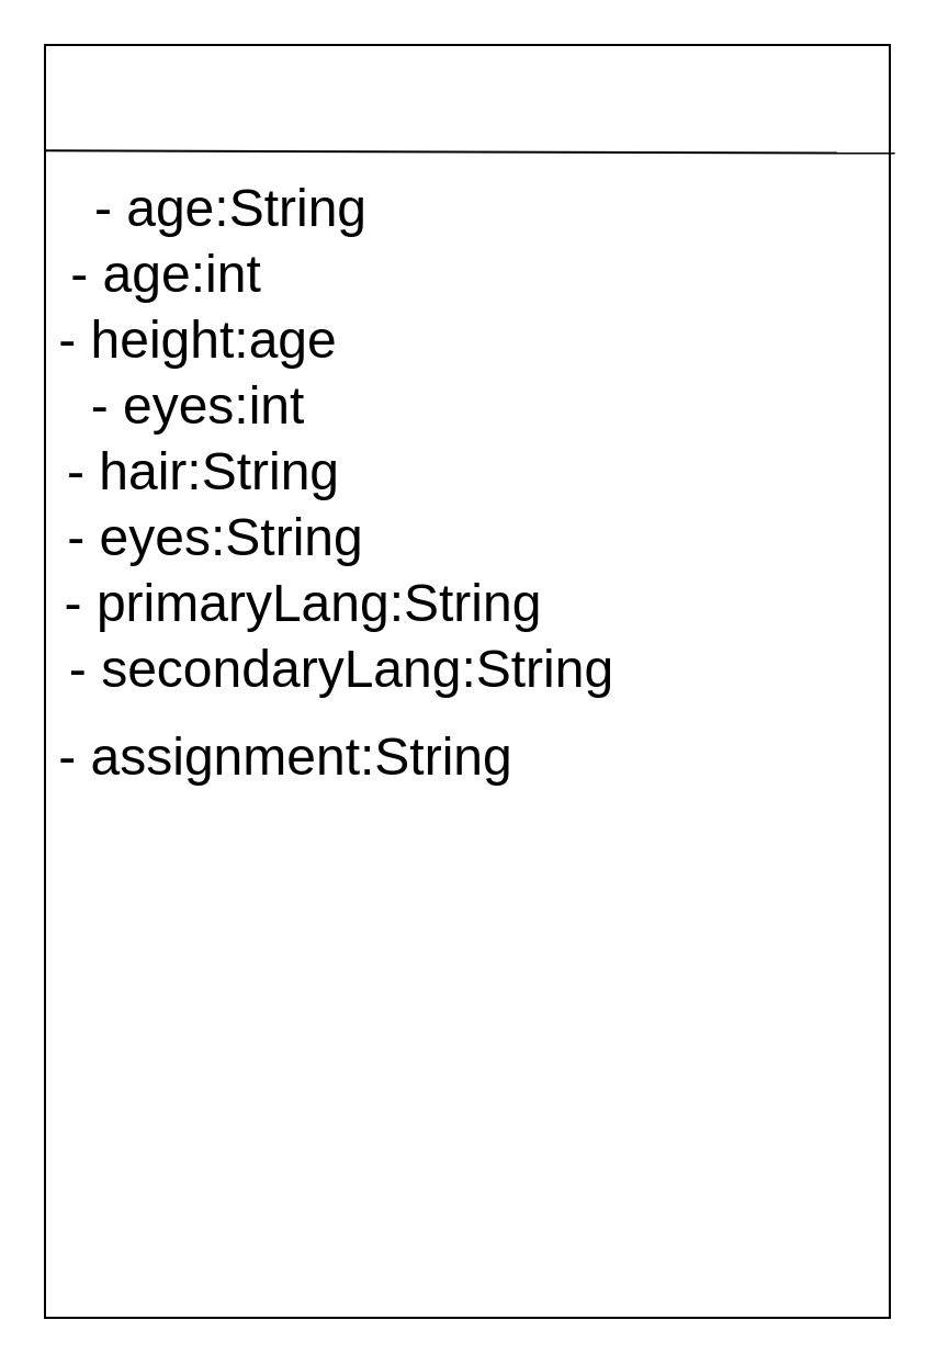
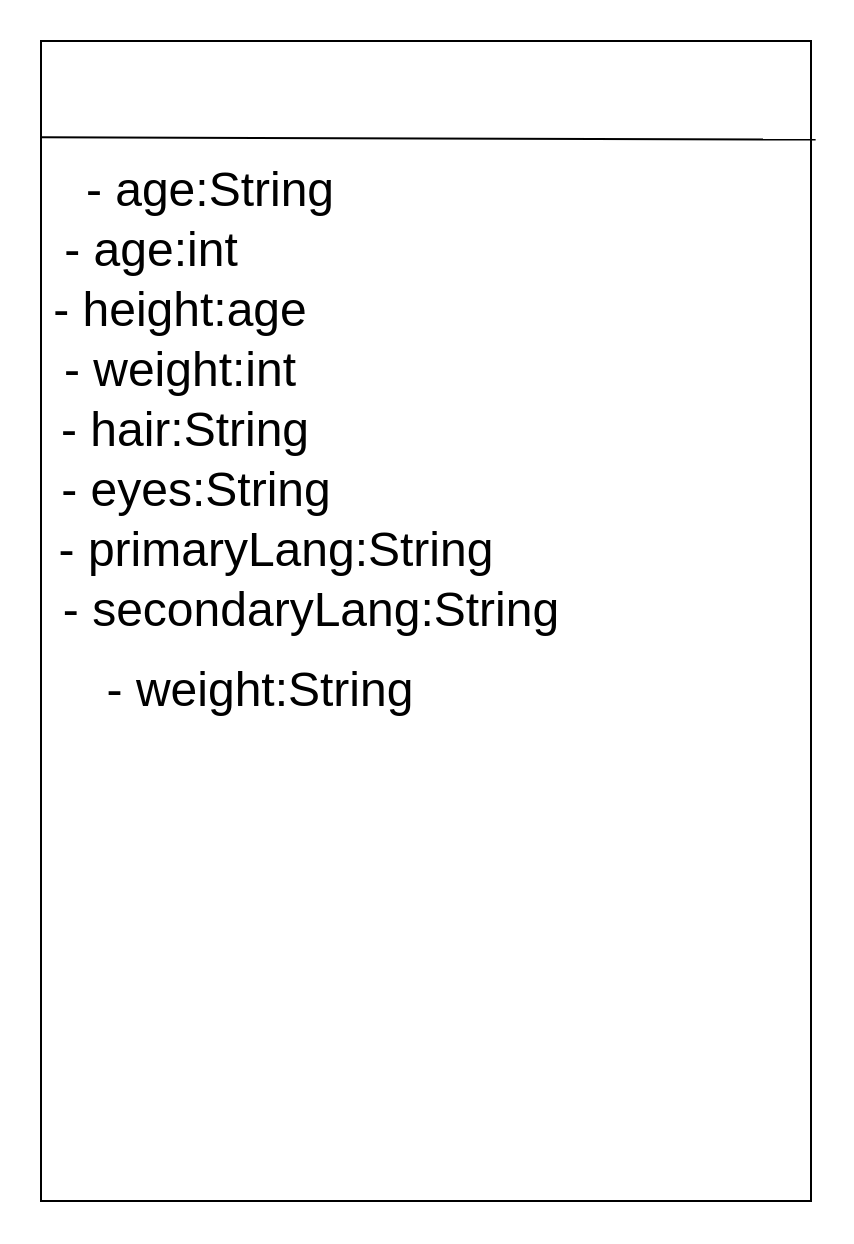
- <mxCell id="7" value="- eyes:int" style="text;html=1;strokeColor=none;fillColor=none;align=center;verticalAlign=middle;whiteSpace=wrap;rounded=0;fontSize=24;" vertex="1" parent="1"><mxGeometry x="25" y="160" width="130" height="50" as="geometry" /></mxCell>
+ <mxCell id="7" value="- weight:int" style="text;html=1;strokeColor=none;fillColor=none;align=center;verticalAlign=middle;whiteSpace=wrap;rounded=0;fontSize=24;" vertex="1" parent="1"><mxGeometry x="25" y="160" width="130" height="50" as="geometry" /></mxCell>
- <mxCell id="12" value="- assignment:String" style="text;html=1;strokeColor=none;fillColor=none;align=center;verticalAlign=middle;whiteSpace=wrap;rounded=0;fontSize=24;" vertex="1" parent="1"><mxGeometry x="25" y="320" width="210" height="50" as="geometry" /></mxCell>
+ <mxCell id="12" value="- weight:String" style="text;html=1;strokeColor=none;fillColor=none;align=center;verticalAlign=middle;whiteSpace=wrap;rounded=0;fontSize=24;" vertex="1" parent="1"><mxGeometry x="25" y="320" width="210" height="50" as="geometry" /></mxCell>
